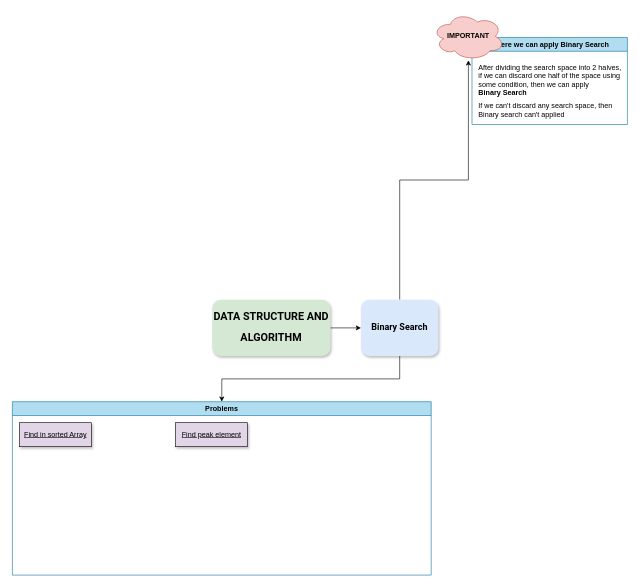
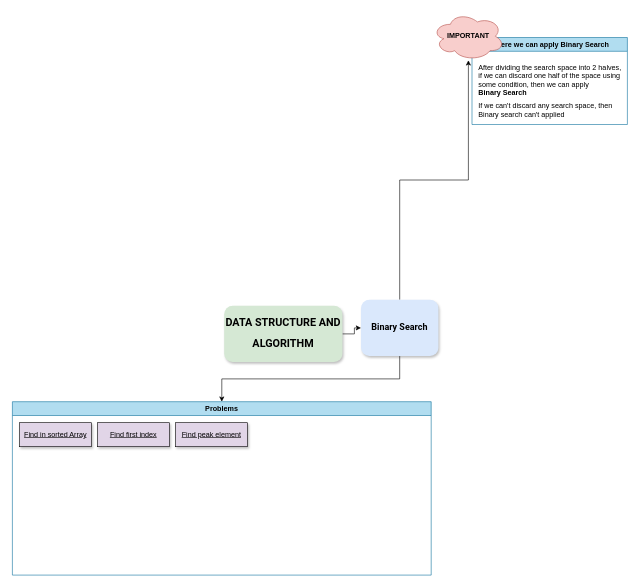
- <mxCell id="3" value="&lt;p style=&quot;line-height: 260%;&quot;&gt;&lt;b&gt;&lt;font data-font-src=&quot;https://fonts.googleapis.com/css?family=Roboto&quot; face=&quot;Roboto&quot; style=&quot;font-size: 18px;&quot;&gt;DATA STRUCTURE AND ALGORITHM&lt;/font&gt;&lt;/b&gt;&lt;/p&gt;" style="rounded=1;whiteSpace=wrap;html=1;fillColor=#d5e8d4;strokeColor=none;shadow=1;treeFolding=1;editable=1;movable=1;resizable=1;rotatable=1;deletable=1;locked=0;connectable=1;" vertex="1" parent="1"><mxGeometry x="353" y="499" width="197" height="94" as="geometry" /></mxCell>
+ <mxCell id="3" value="&lt;p style=&quot;line-height: 260%;&quot;&gt;&lt;b&gt;&lt;font data-font-src=&quot;https://fonts.googleapis.com/css?family=Roboto&quot; face=&quot;Roboto&quot; style=&quot;font-size: 18px;&quot;&gt;DATA STRUCTURE AND ALGORITHM&lt;/font&gt;&lt;/b&gt;&lt;/p&gt;" style="rounded=1;whiteSpace=wrap;html=1;fillColor=#d5e8d4;strokeColor=none;shadow=1;treeFolding=1;editable=1;movable=1;resizable=1;rotatable=1;deletable=1;locked=0;connectable=1;" vertex="1" parent="1"><mxGeometry x="373" y="509" width="197" height="94" as="geometry" /></mxCell>
+ <mxCell id="14" value="Find first index" style="text;html=1;strokeColor=default;fillColor=#e1d5e7;whiteSpace=wrap;align=center;verticalAlign=middle;fontStyle=4;shadow=1;" vertex="1" parent="12"><mxGeometry x="142" y="35" width="120" height="40" as="geometry" /></mxCell>
